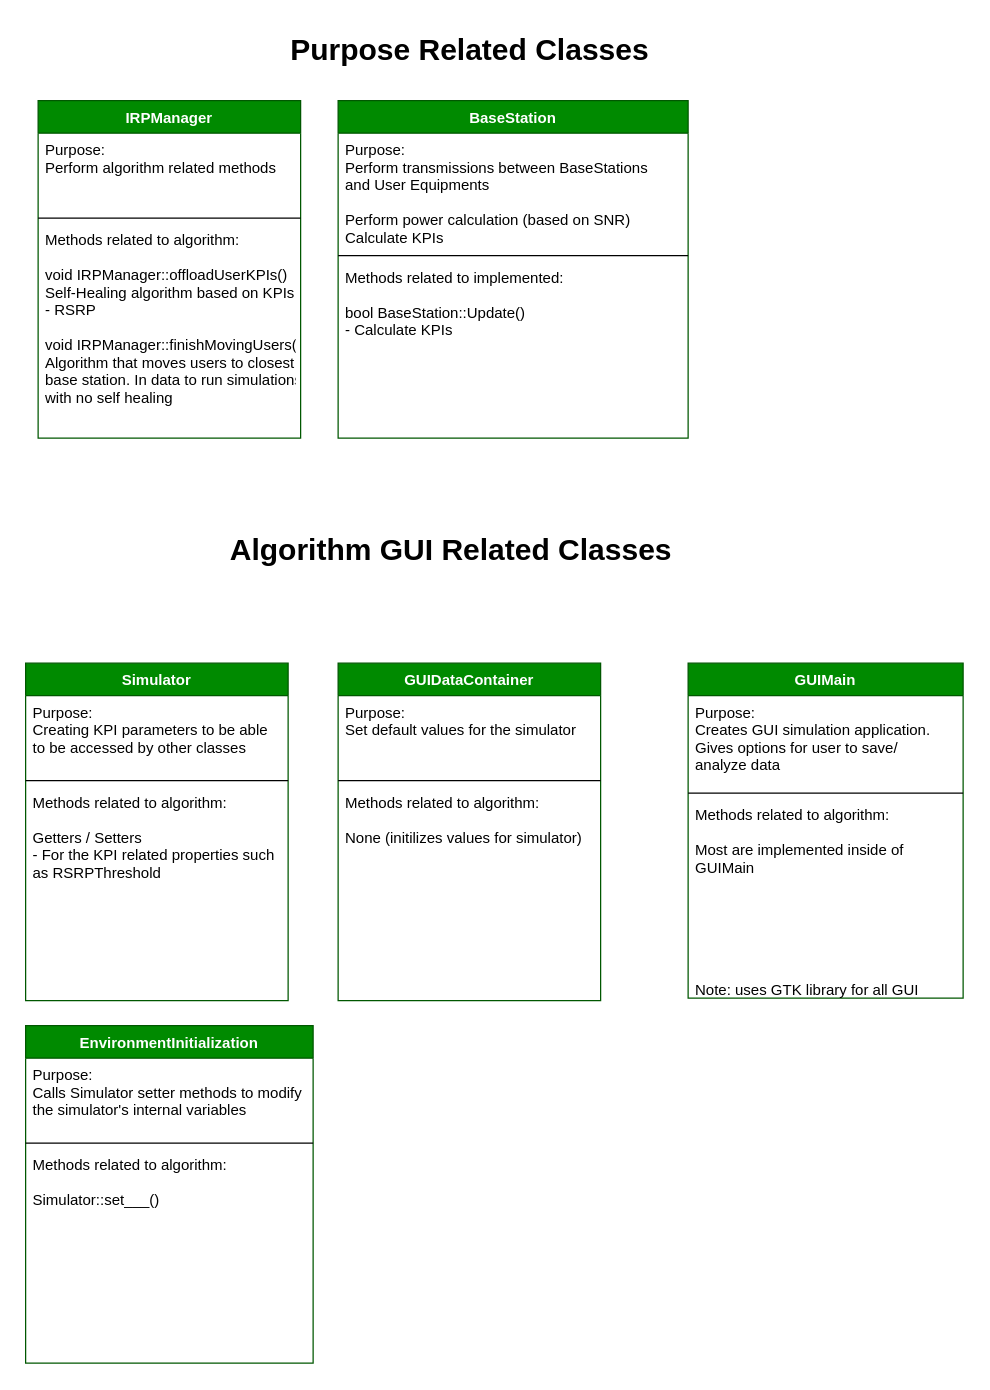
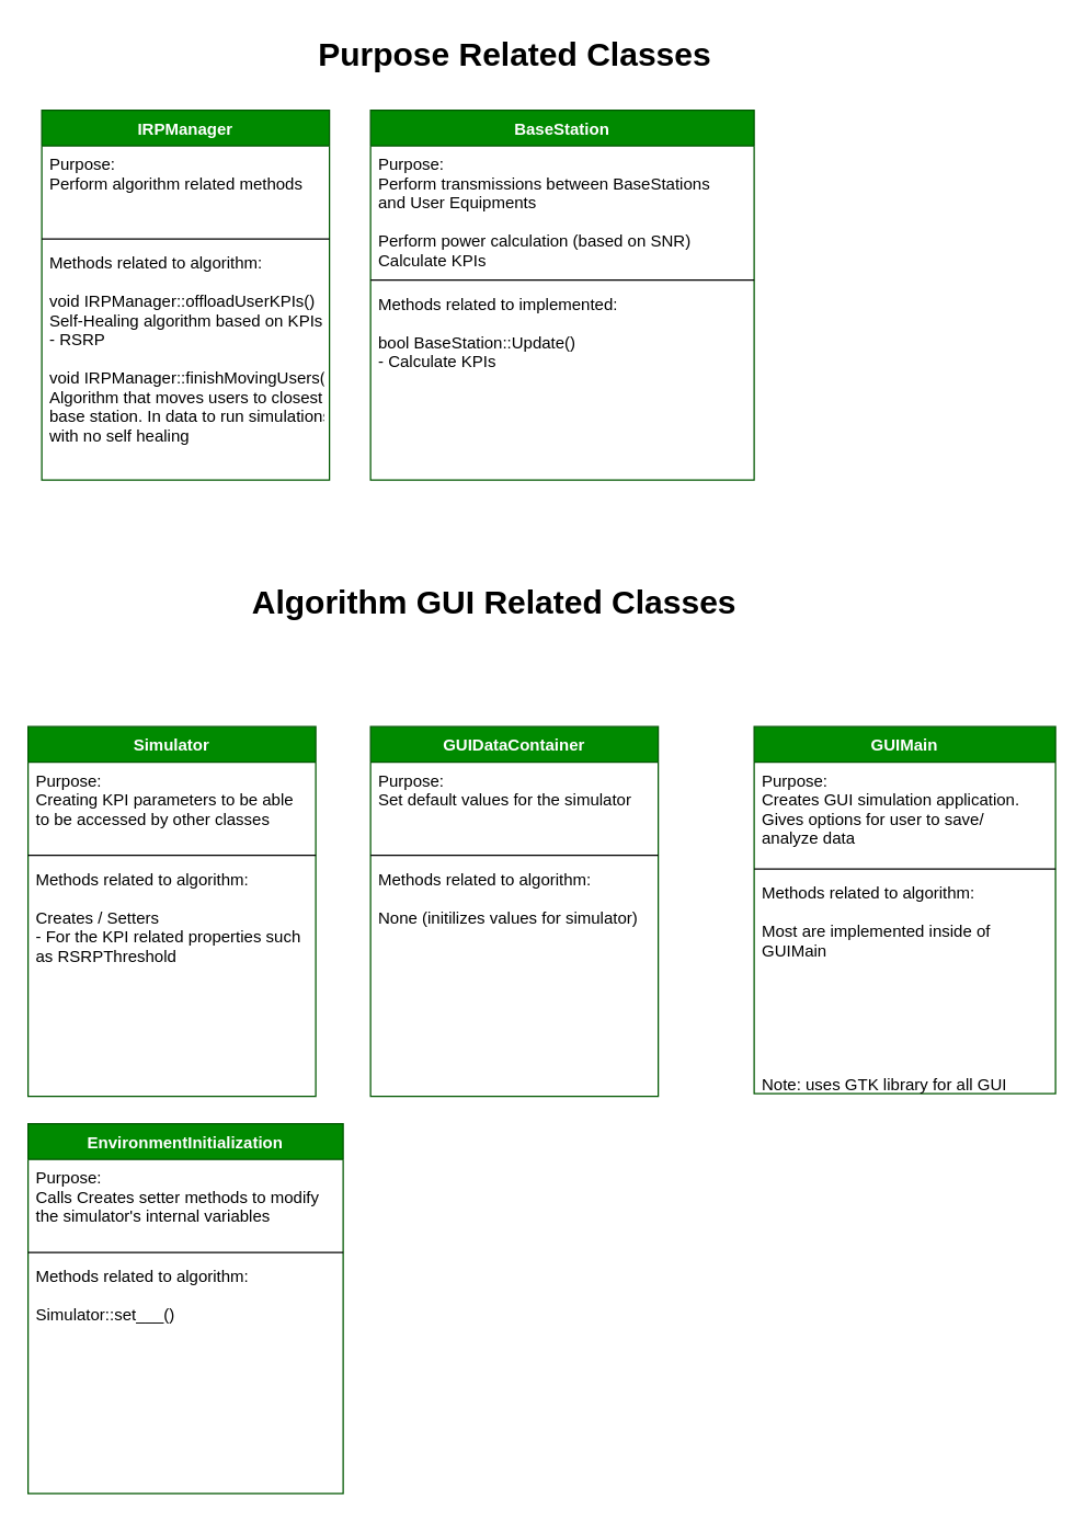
- <mxCell id="15" value="Methods related to algorithm:&#10;&#10;Getters / Setters&#10;- For the KPI related properties such&#10;as RSRPThreshold" style="text;strokeColor=none;fillColor=none;align=left;verticalAlign=top;spacingLeft=4;spacingRight=4;overflow=hidden;rotatable=0;points=[[0,0.5],[1,0.5]];portConstraint=eastwest;" parent="12" vertex="1"><mxGeometry y="98" width="210" height="172" as="geometry" /></mxCell>
+ <mxCell id="15" value="Methods related to algorithm:&#10;&#10;Creates / Setters&#10;- For the KPI related properties such&#10;as RSRPThreshold" style="text;strokeColor=none;fillColor=none;align=left;verticalAlign=top;spacingLeft=4;spacingRight=4;overflow=hidden;rotatable=0;points=[[0,0.5],[1,0.5]];portConstraint=eastwest;" parent="12" vertex="1"><mxGeometry y="98" width="210" height="172" as="geometry" /></mxCell>
- <mxCell id="25" value="Purpose:&#10;Calls Simulator setter methods to modify&#10;the simulator's internal variables" style="text;strokeColor=none;fillColor=none;align=left;verticalAlign=top;spacingLeft=4;spacingRight=4;overflow=hidden;rotatable=0;points=[[0,0.5],[1,0.5]];portConstraint=eastwest;" parent="24" vertex="1"><mxGeometry y="26" width="230" height="64" as="geometry" /></mxCell>
+ <mxCell id="25" value="Purpose:&#10;Calls Creates setter methods to modify&#10;the simulator's internal variables" style="text;strokeColor=none;fillColor=none;align=left;verticalAlign=top;spacingLeft=4;spacingRight=4;overflow=hidden;rotatable=0;points=[[0,0.5],[1,0.5]];portConstraint=eastwest;" parent="24" vertex="1"><mxGeometry y="26" width="230" height="64" as="geometry" /></mxCell>
